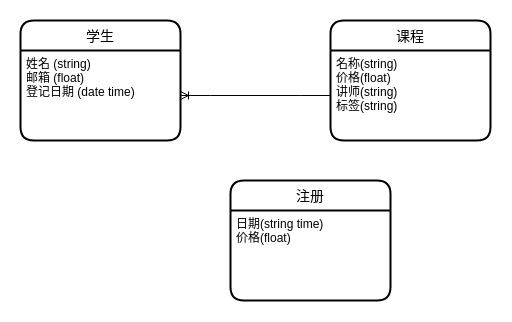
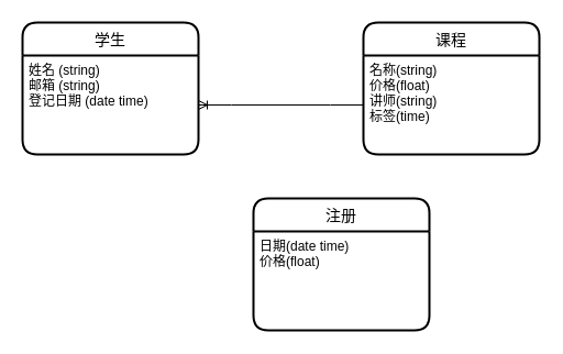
- <mxCell id="3" value="姓名 (string)&#10;邮箱 (float)&#10;登记日期 (date time)" style="align=left;strokeColor=none;fillColor=none;spacingLeft=4;fontSize=12;verticalAlign=top;resizable=0;rotatable=0;part=1;" vertex="1" parent="2"><mxGeometry y="30" width="160" height="90" as="geometry" /></mxCell>
+ <mxCell id="3" value="姓名 (string)&#10;邮箱 (string)&#10;登记日期 (date time)" style="align=left;strokeColor=none;fillColor=none;spacingLeft=4;fontSize=12;verticalAlign=top;resizable=0;rotatable=0;part=1;" vertex="1" parent="2"><mxGeometry y="30" width="160" height="90" as="geometry" /></mxCell>
- <mxCell id="5" value="名称(string) &#10;价格(float)&#10;讲师(string)&#10;标签(string)&#10;" style="align=left;strokeColor=none;fillColor=none;spacingLeft=4;fontSize=12;verticalAlign=top;resizable=0;rotatable=0;part=1;" vertex="1" parent="4"><mxGeometry y="30" width="160" height="90" as="geometry" /></mxCell>
+ <mxCell id="5" value="名称(string) &#10;价格(float)&#10;讲师(string)&#10;标签(time)&#10;" style="align=left;strokeColor=none;fillColor=none;spacingLeft=4;fontSize=12;verticalAlign=top;resizable=0;rotatable=0;part=1;" vertex="1" parent="4"><mxGeometry y="30" width="160" height="90" as="geometry" /></mxCell>
- <mxCell id="7" value="日期(string time)&#10;价格(float)" style="align=left;strokeColor=none;fillColor=none;spacingLeft=4;fontSize=12;verticalAlign=top;resizable=0;rotatable=0;part=1;" vertex="1" parent="6"><mxGeometry y="30" width="160" height="90" as="geometry" /></mxCell>
+ <mxCell id="7" value="日期(date time)&#10;价格(float)" style="align=left;strokeColor=none;fillColor=none;spacingLeft=4;fontSize=12;verticalAlign=top;resizable=0;rotatable=0;part=1;" vertex="1" parent="6"><mxGeometry y="30" width="160" height="90" as="geometry" /></mxCell>
